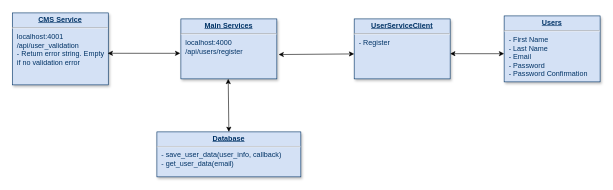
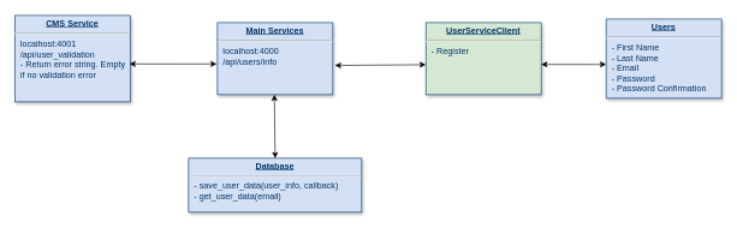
- <mxCell id="5" value="&lt;p style=&quot;margin: 0px; margin-top: 4px; text-align: center; text-decoration: underline;&quot;&gt;&lt;strong&gt;Main Services&lt;/strong&gt;&lt;/p&gt;&lt;hr&gt;&lt;p style=&quot;margin: 0px; margin-left: 8px;&quot;&gt;localhost:4000&lt;/p&gt;&lt;p style=&quot;margin: 0px; margin-left: 8px;&quot;&gt;/api/users/register&lt;/p&gt;" style="verticalAlign=top;align=left;overflow=fill;fontSize=12;fontFamily=Helvetica;html=1;strokeColor=#003366;shadow=1;fillColor=#D4E1F5;fontColor=#003366" parent="1" vertex="1"><mxGeometry x="301.08" y="30.64" width="160" height="100" as="geometry" /></mxCell>
+ <mxCell id="5" value="&lt;p style=&quot;margin: 0px; margin-top: 4px; text-align: center; text-decoration: underline;&quot;&gt;&lt;strong&gt;Main Services&lt;/strong&gt;&lt;/p&gt;&lt;hr&gt;&lt;p style=&quot;margin: 0px; margin-left: 8px;&quot;&gt;localhost:4000&lt;/p&gt;&lt;p style=&quot;margin: 0px; margin-left: 8px;&quot;&gt;/api/users/info&lt;/p&gt;" style="verticalAlign=top;align=left;overflow=fill;fontSize=12;fontFamily=Helvetica;html=1;strokeColor=#003366;shadow=1;fillColor=#D4E1F5;fontColor=#003366" parent="1" vertex="1"><mxGeometry x="301.08" y="30.64" width="160" height="100" as="geometry" /></mxCell>
- <mxCell id="4" value="&lt;p style=&quot;margin: 0px; margin-top: 4px; text-align: center; text-decoration: underline;&quot;&gt;&lt;b&gt;UserServiceClient&lt;/b&gt;&lt;/p&gt;&lt;hr&gt;&lt;p style=&quot;margin: 0px; margin-left: 8px;&quot;&gt;- Register&lt;/p&gt;" style="verticalAlign=top;align=left;overflow=fill;fontSize=12;fontFamily=Helvetica;html=1;strokeColor=#003366;shadow=1;fillColor=#D4E1F5;fontColor=#003366" parent="1" vertex="1"><mxGeometry x="590" y="30.64" width="160" height="100" as="geometry" /></mxCell>
+ <mxCell id="4" value="&lt;p style=&quot;margin: 0px; margin-top: 4px; text-align: center; text-decoration: underline;&quot;&gt;&lt;b&gt;UserServiceClient&lt;/b&gt;&lt;/p&gt;&lt;hr&gt;&lt;p style=&quot;margin: 0px; margin-left: 8px;&quot;&gt;- Register&lt;/p&gt;" style="verticalAlign=top;align=left;overflow=fill;fontSize=12;fontFamily=Helvetica;html=1;strokeColor=#003366;shadow=1;fillColor=#d5e8d4;fontColor=#003366;" parent="1" vertex="1"><mxGeometry x="590" y="30.64" width="160" height="100" as="geometry" /></mxCell>
